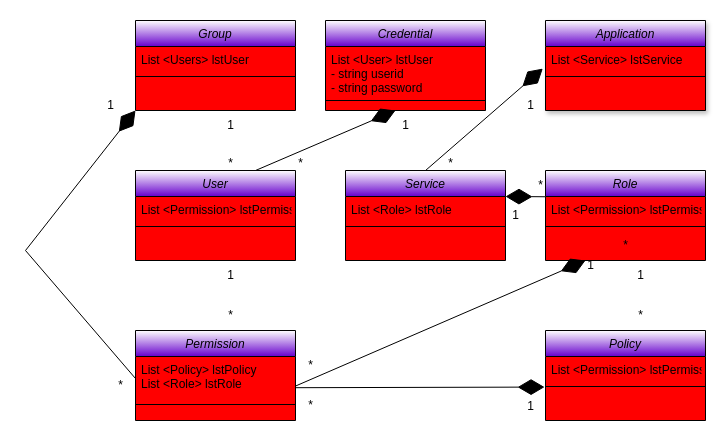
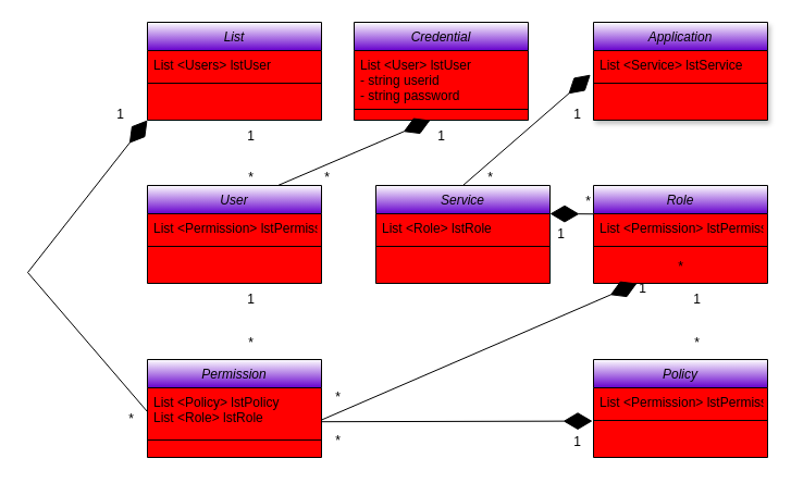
- <mxCell id="5" value="Group" style="swimlane;fontStyle=2;align=center;verticalAlign=top;childLayout=stackLayout;horizontal=1;startSize=26;horizontalStack=0;resizeParent=1;resizeLast=0;collapsible=1;marginBottom=0;rounded=0;shadow=0;strokeWidth=1;gradientColor=#6600cc;swimlaneFillColor=#FF0000;" parent="1" vertex="1"><mxGeometry x="130" y="20" width="160" height="90" as="geometry"><mxRectangle x="230" y="140" width="160" height="26" as="alternateBounds" /></mxGeometry></mxCell>
+ <mxCell id="5" value="List" style="swimlane;fontStyle=2;align=center;verticalAlign=top;childLayout=stackLayout;horizontal=1;startSize=26;horizontalStack=0;resizeParent=1;resizeLast=0;collapsible=1;marginBottom=0;rounded=0;shadow=0;strokeWidth=1;gradientColor=#6600cc;swimlaneFillColor=#FF0000;" parent="1" vertex="1"><mxGeometry x="130" y="20" width="160" height="90" as="geometry"><mxRectangle x="230" y="140" width="160" height="26" as="alternateBounds" /></mxGeometry></mxCell>
